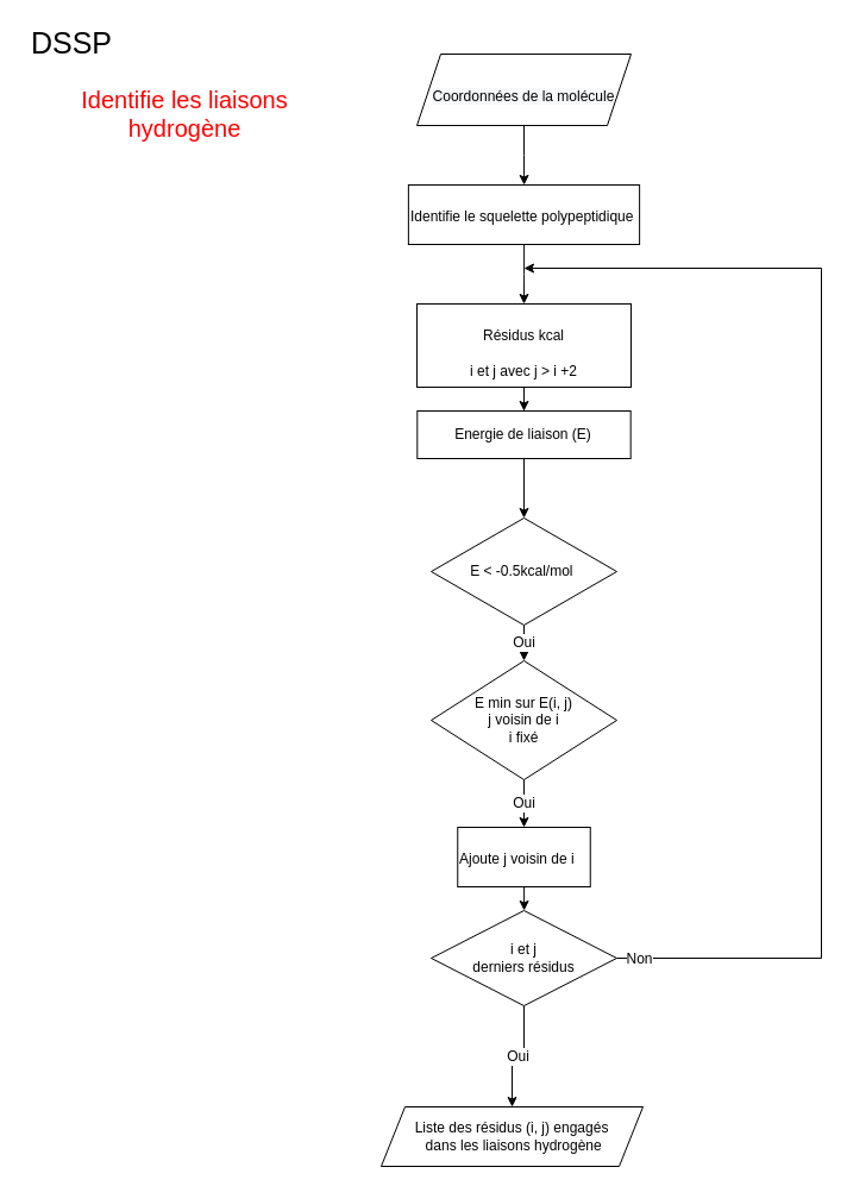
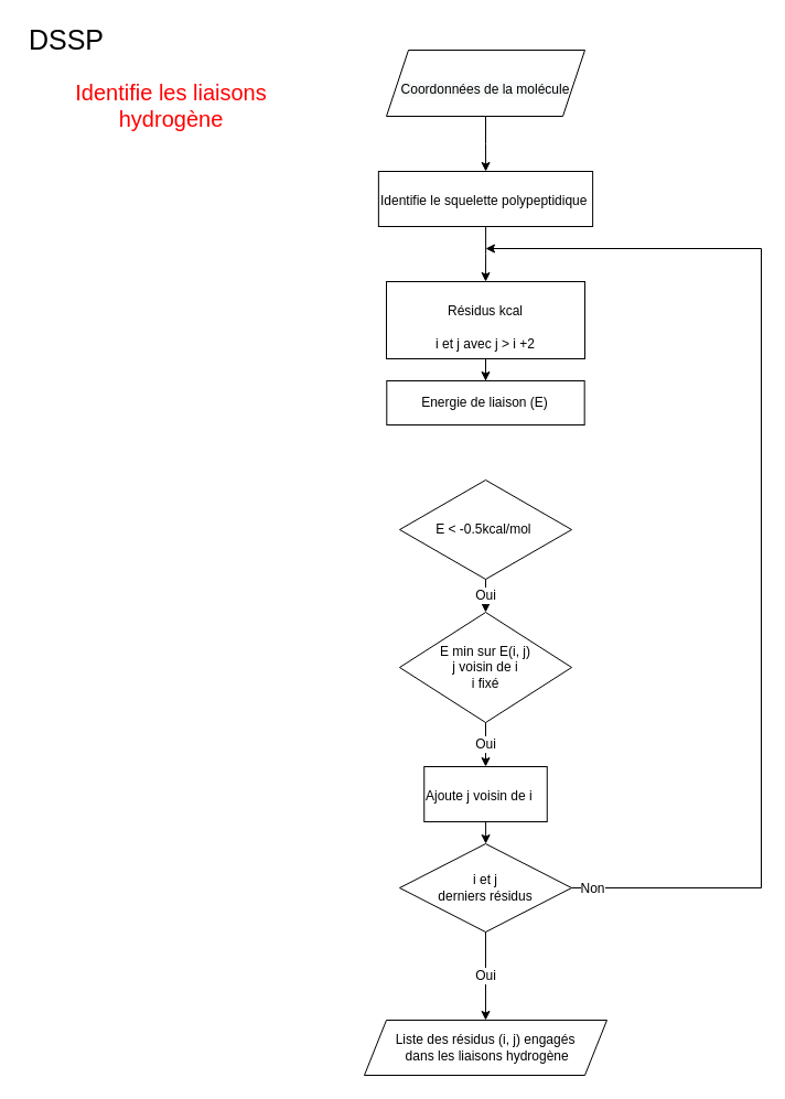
- <mxCell id="8" value="" style="edgeStyle=orthogonalEdgeStyle;rounded=0;orthogonalLoop=1;jettySize=auto;html=1;fontSize=12;" parent="1" source="9" target="11" edge="1"><mxGeometry relative="1" as="geometry" /></mxCell>
- <mxCell id="22" value="Liste des résidus (i, j) engagés&lt;br&gt;&amp;nbsp;dans les liaisons hydrogène" style="shape=parallelogram;perimeter=parallelogramPerimeter;whiteSpace=wrap;html=1;fixedSize=1;shadow=0;fillColor=none;fontSize=12;" parent="1" vertex="1"><mxGeometry x="319.98" y="925" width="220.01" height="50" as="geometry" /></mxCell>
+ <mxCell id="22" value="Liste des résidus (i, j) engagés&lt;br&gt;&amp;nbsp;dans les liaisons hydrogène" style="shape=parallelogram;perimeter=parallelogramPerimeter;whiteSpace=wrap;html=1;fixedSize=1;shadow=0;fillColor=none;fontSize=12;" parent="1" vertex="1"><mxGeometry x="329.98" y="920" width="220.01" height="50" as="geometry" /></mxCell>
